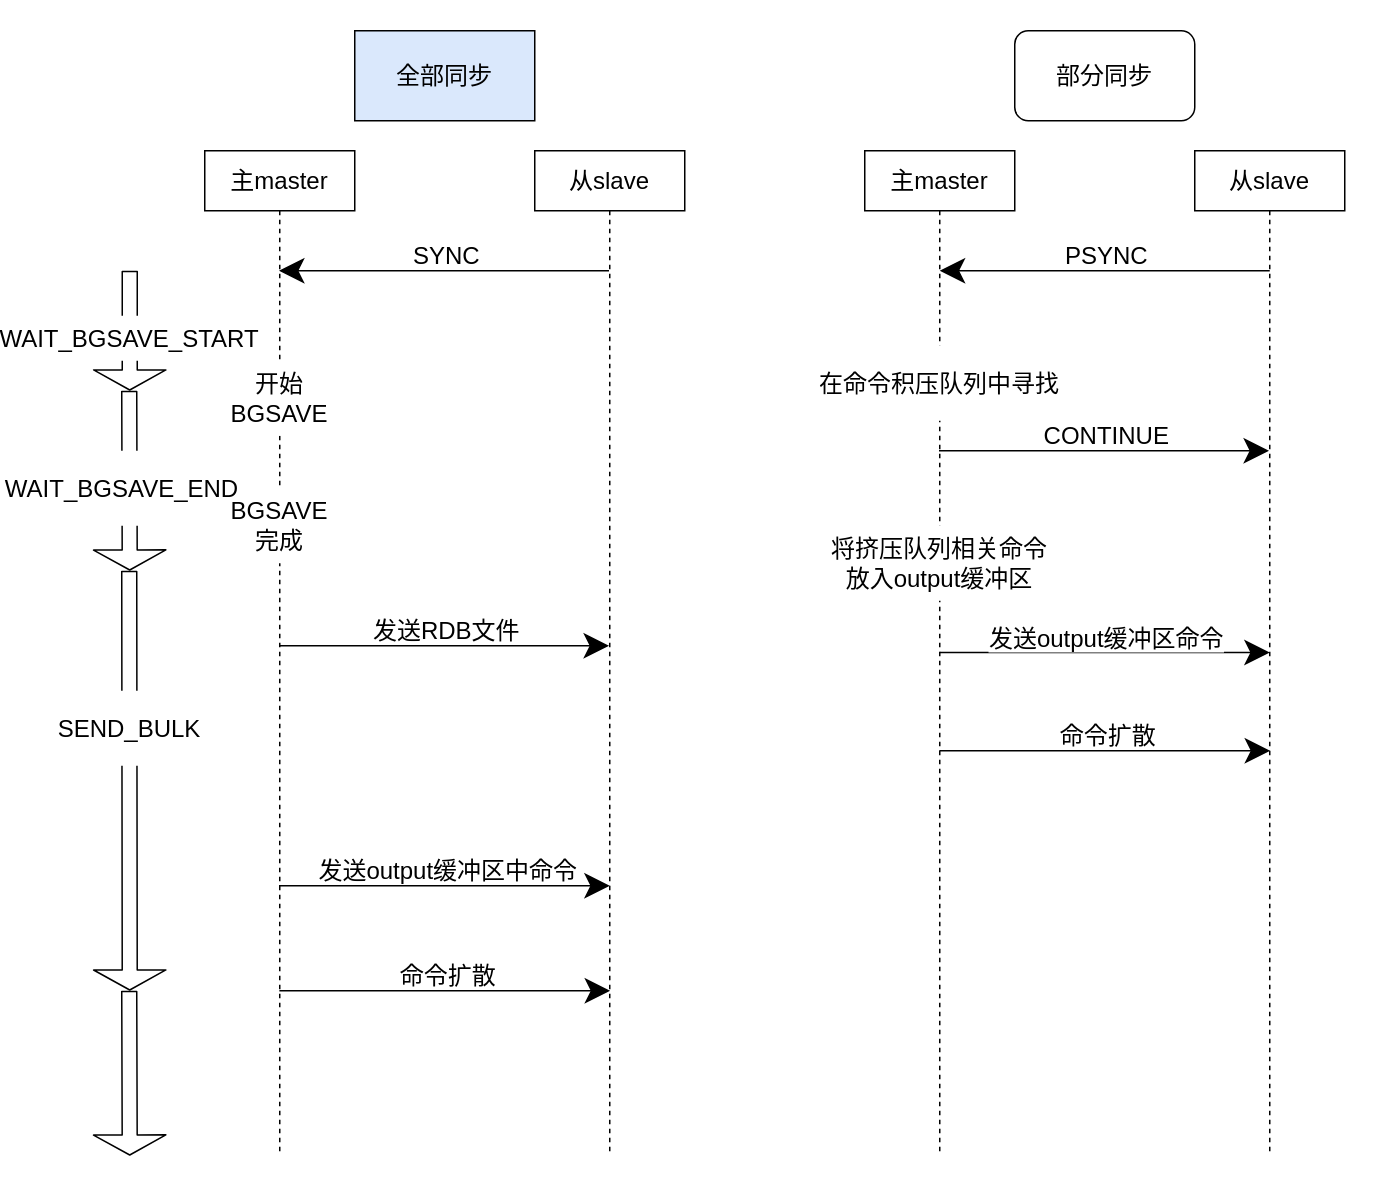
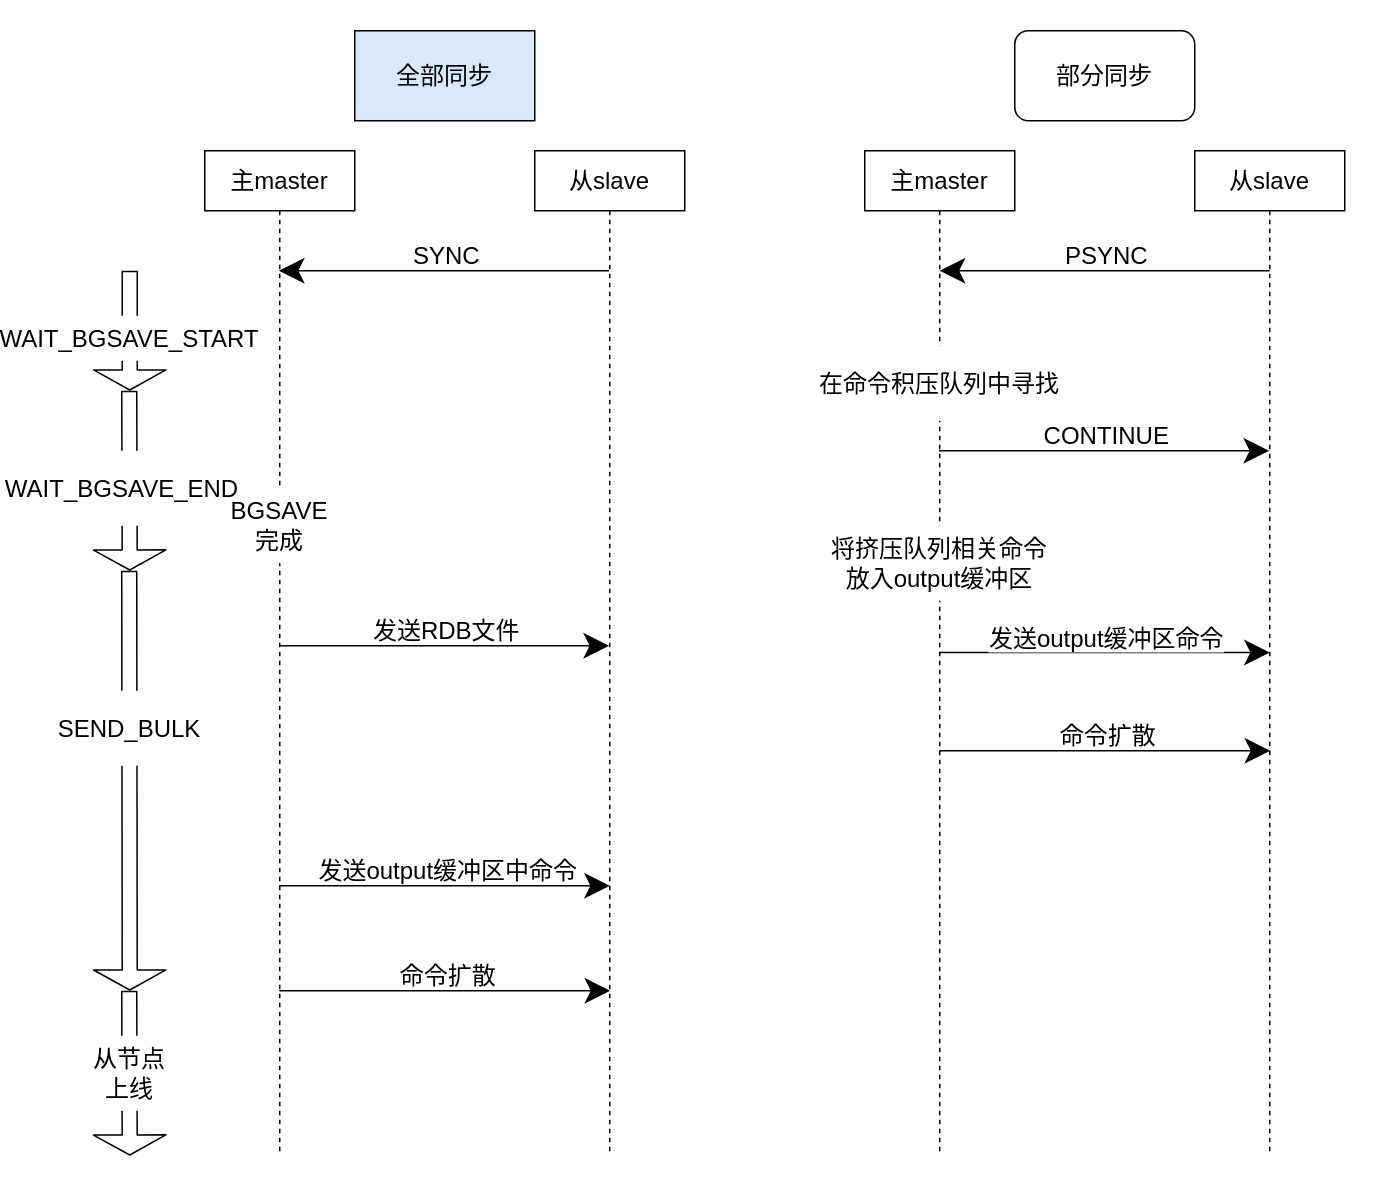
- <mxCell id="9" value="开始BGSAVE" style="text;html=1;strokeColor=none;fillColor=default;align=center;verticalAlign=middle;whiteSpace=wrap;rounded=0;hachureGap=4;pointerEvents=0;fontSize=16;perimeterSpacing=5;" vertex="1" parent="8"><mxGeometry x="10" y="140" width="80" height="50" as="geometry" /></mxCell>
+ <mxCell id="16" value="从节点&lt;br&gt;上线" style="text;html=1;strokeColor=none;fillColor=default;align=center;verticalAlign=middle;whiteSpace=wrap;rounded=0;hachureGap=4;pointerEvents=0;fontSize=16;perimeterSpacing=5;" vertex="1" parent="1"><mxGeometry x="40" y="690" width="80" height="50" as="geometry" /></mxCell>
